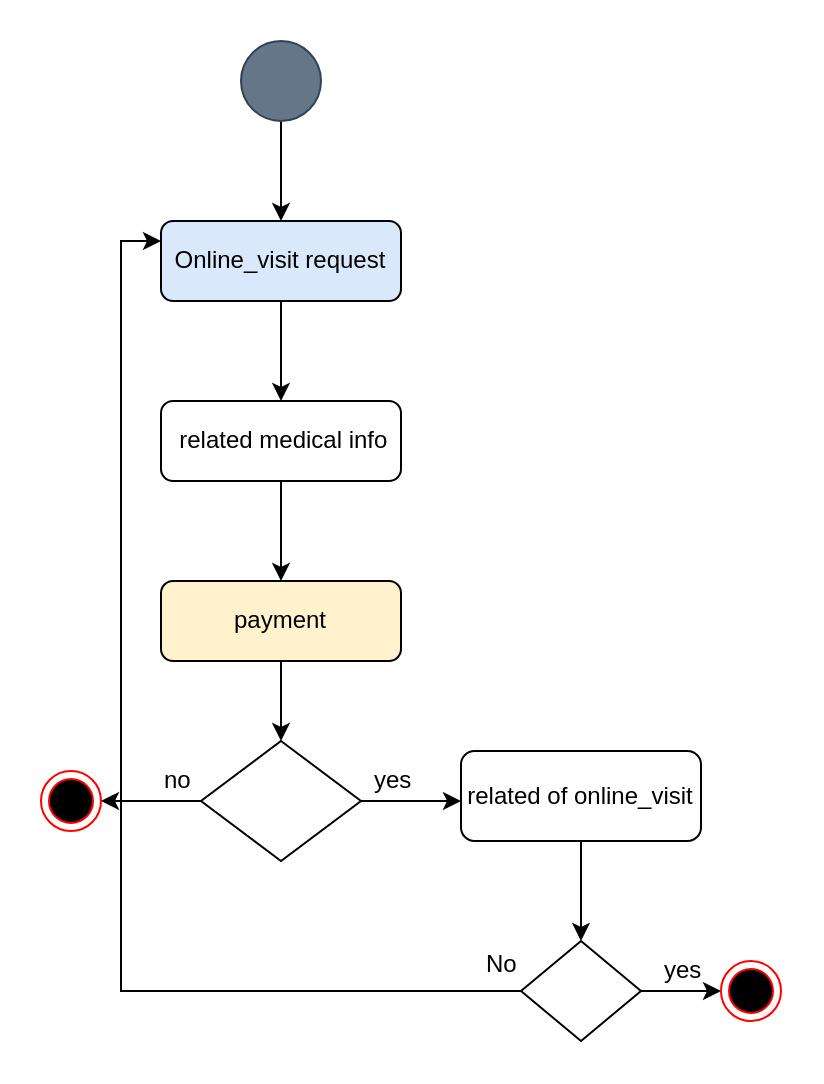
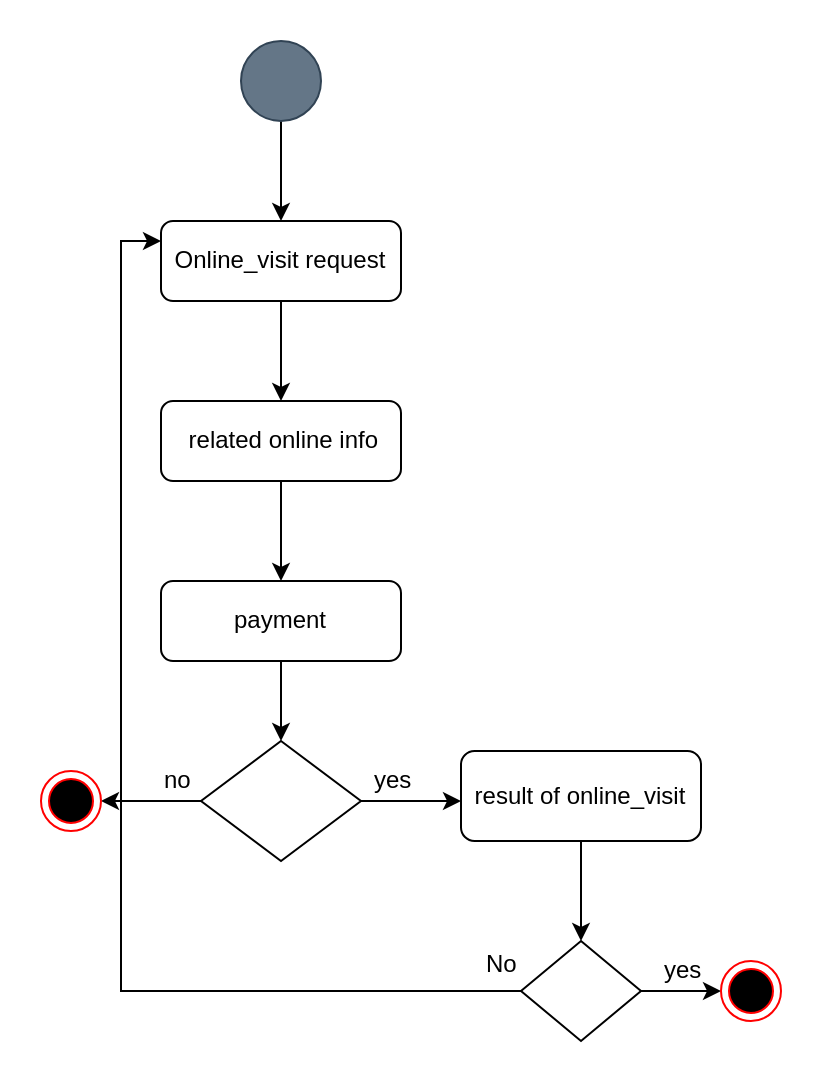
- <mxCell id="5" value="Online_visit request" style="rounded=1;whiteSpace=wrap;html=1;fillColor=#dae8fc;" parent="1" vertex="1"><mxGeometry x="80" y="110" width="120" height="40" as="geometry" /></mxCell>
+ <mxCell id="5" value="Online_visit request" style="rounded=1;whiteSpace=wrap;html=1;" parent="1" vertex="1"><mxGeometry x="80" y="110" width="120" height="40" as="geometry" /></mxCell>
- <mxCell id="7" value="&amp;nbsp;related medical info" style="rounded=1;whiteSpace=wrap;html=1;" parent="1" vertex="1"><mxGeometry x="80" y="200" width="120" height="40" as="geometry" /></mxCell>
+ <mxCell id="7" value="&amp;nbsp;related online info" style="rounded=1;whiteSpace=wrap;html=1;" parent="1" vertex="1"><mxGeometry x="80" y="200" width="120" height="40" as="geometry" /></mxCell>
- <mxCell id="12" value="payment" style="rounded=1;whiteSpace=wrap;html=1;fillColor=#fff2cc;" parent="1" vertex="1"><mxGeometry x="80" y="290" width="120" height="40" as="geometry" /></mxCell>
+ <mxCell id="12" value="payment" style="rounded=1;whiteSpace=wrap;html=1;" parent="1" vertex="1"><mxGeometry x="80" y="290" width="120" height="40" as="geometry" /></mxCell>
- <mxCell id="16" value="related of online_visit" style="rounded=1;whiteSpace=wrap;html=1;" parent="1" vertex="1"><mxGeometry x="230" y="375" width="120" height="45" as="geometry" /></mxCell>
+ <mxCell id="16" value="result of online_visit" style="rounded=1;whiteSpace=wrap;html=1;" parent="1" vertex="1"><mxGeometry x="230" y="375" width="120" height="45" as="geometry" /></mxCell>
